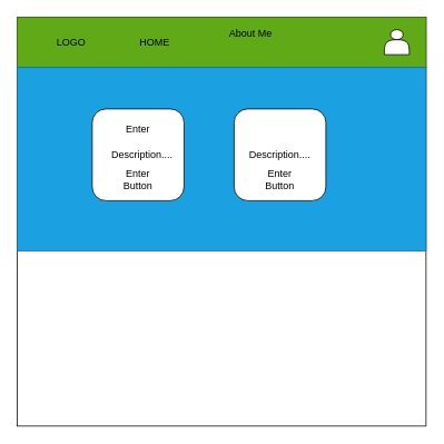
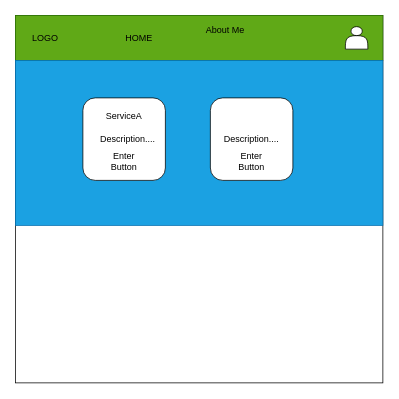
- <mxCell id="4" value="LOGO" style="text;html=1;strokeColor=none;fillColor=none;align=center;verticalAlign=middle;whiteSpace=wrap;rounded=0;" vertex="1" parent="1"><mxGeometry x="55" y="35" width="60" height="30" as="geometry" /></mxCell>
+ <mxCell id="4" value="LOGO" style="text;html=1;strokeColor=none;fillColor=none;align=center;verticalAlign=middle;whiteSpace=wrap;rounded=0;" vertex="1" parent="1"><mxGeometry x="30" y="35" width="60" height="30" as="geometry" /></mxCell>
- <mxCell id="11" value="Enter" style="text;html=1;strokeColor=none;fillColor=none;align=center;verticalAlign=middle;whiteSpace=wrap;rounded=0;" vertex="1" parent="1"><mxGeometry x="135" y="140" width="60" height="30" as="geometry" /></mxCell>
+ <mxCell id="11" value="ServiceA" style="text;html=1;strokeColor=none;fillColor=none;align=center;verticalAlign=middle;whiteSpace=wrap;rounded=0;" vertex="1" parent="1"><mxGeometry x="135" y="140" width="60" height="30" as="geometry" /></mxCell>
